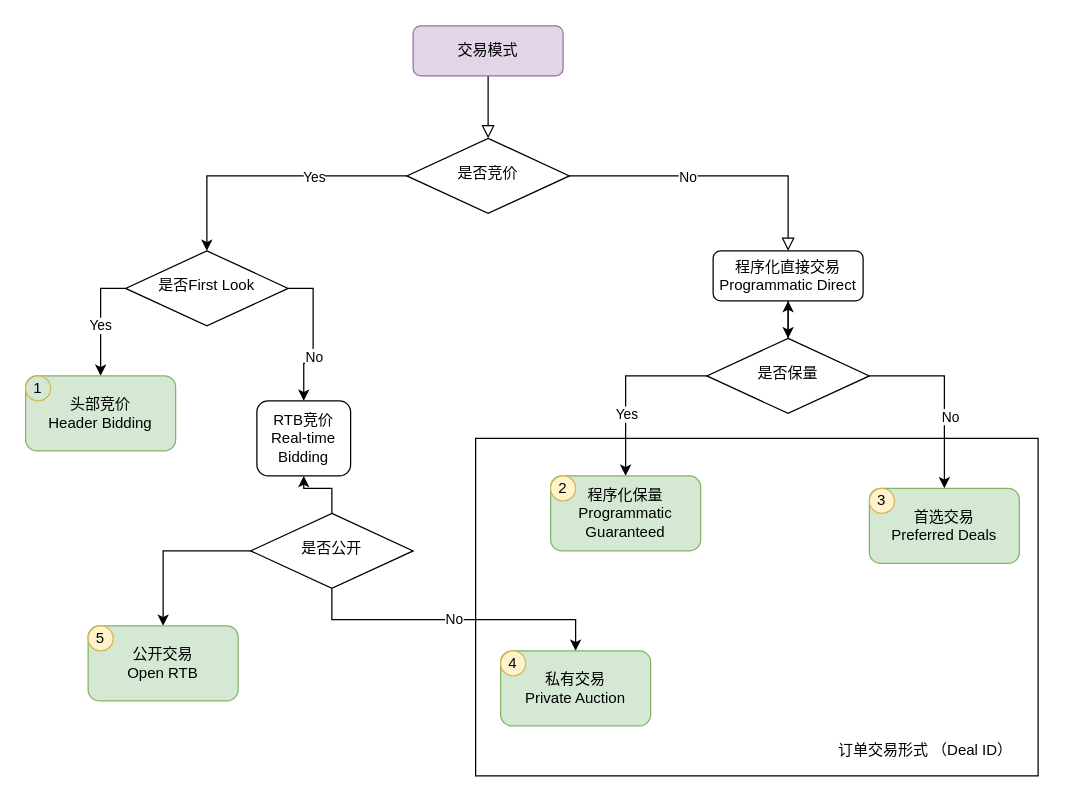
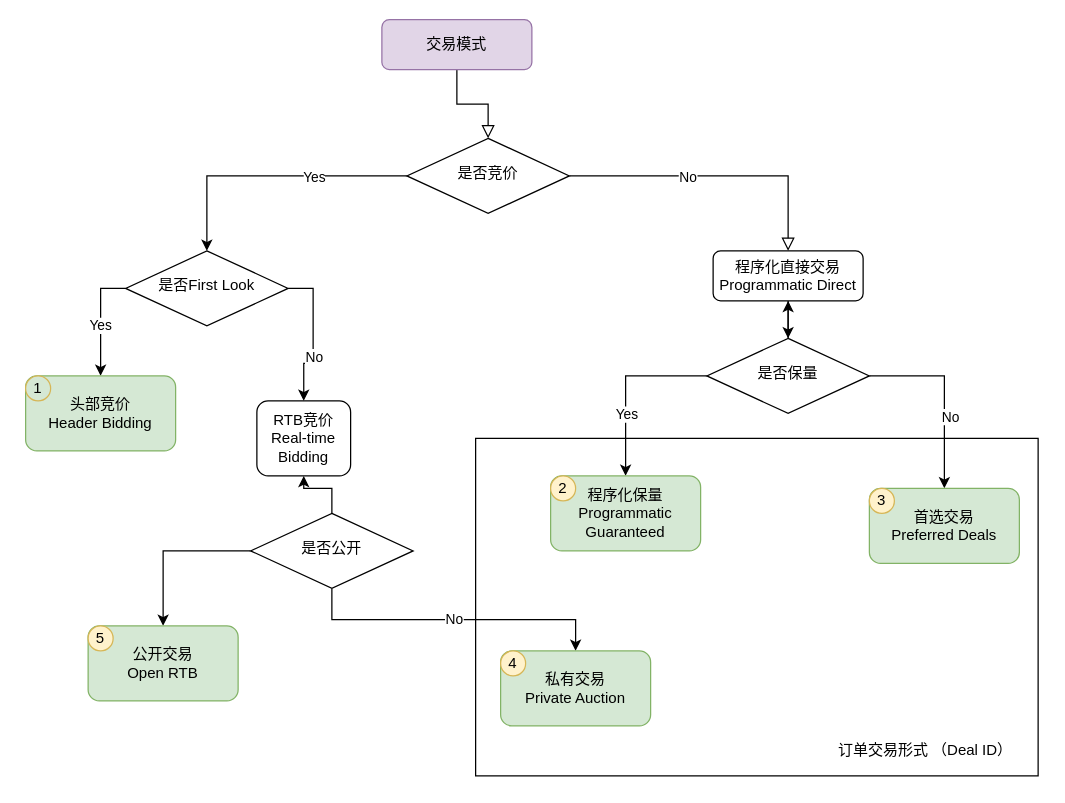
- <mxCell id="3" value="交易模式" style="rounded=1;whiteSpace=wrap;html=1;fontSize=12;glass=0;strokeWidth=1;shadow=0;fillColor=#e1d5e7;strokeColor=#9673a6;" parent="1" vertex="1"><mxGeometry x="330" y="20" width="120" height="40" as="geometry" /></mxCell>
+ <mxCell id="3" value="交易模式" style="rounded=1;whiteSpace=wrap;html=1;fontSize=12;glass=0;strokeWidth=1;shadow=0;fillColor=#e1d5e7;strokeColor=#9673a6;" parent="1" vertex="1"><mxGeometry x="305" y="15" width="120" height="40" as="geometry" /></mxCell>
